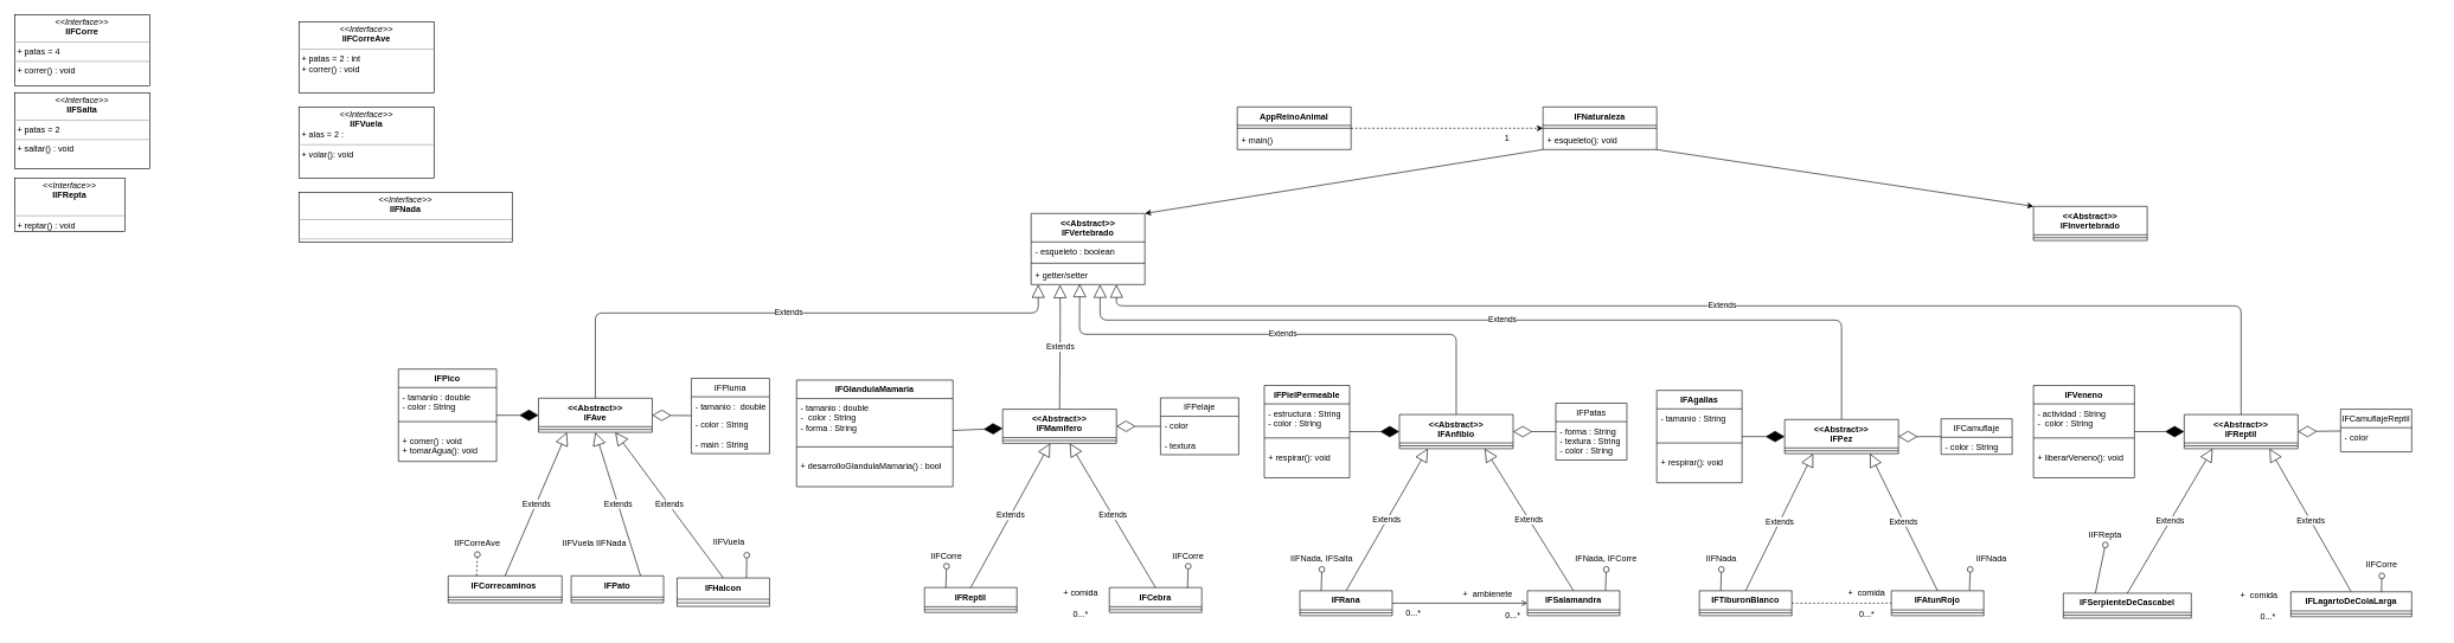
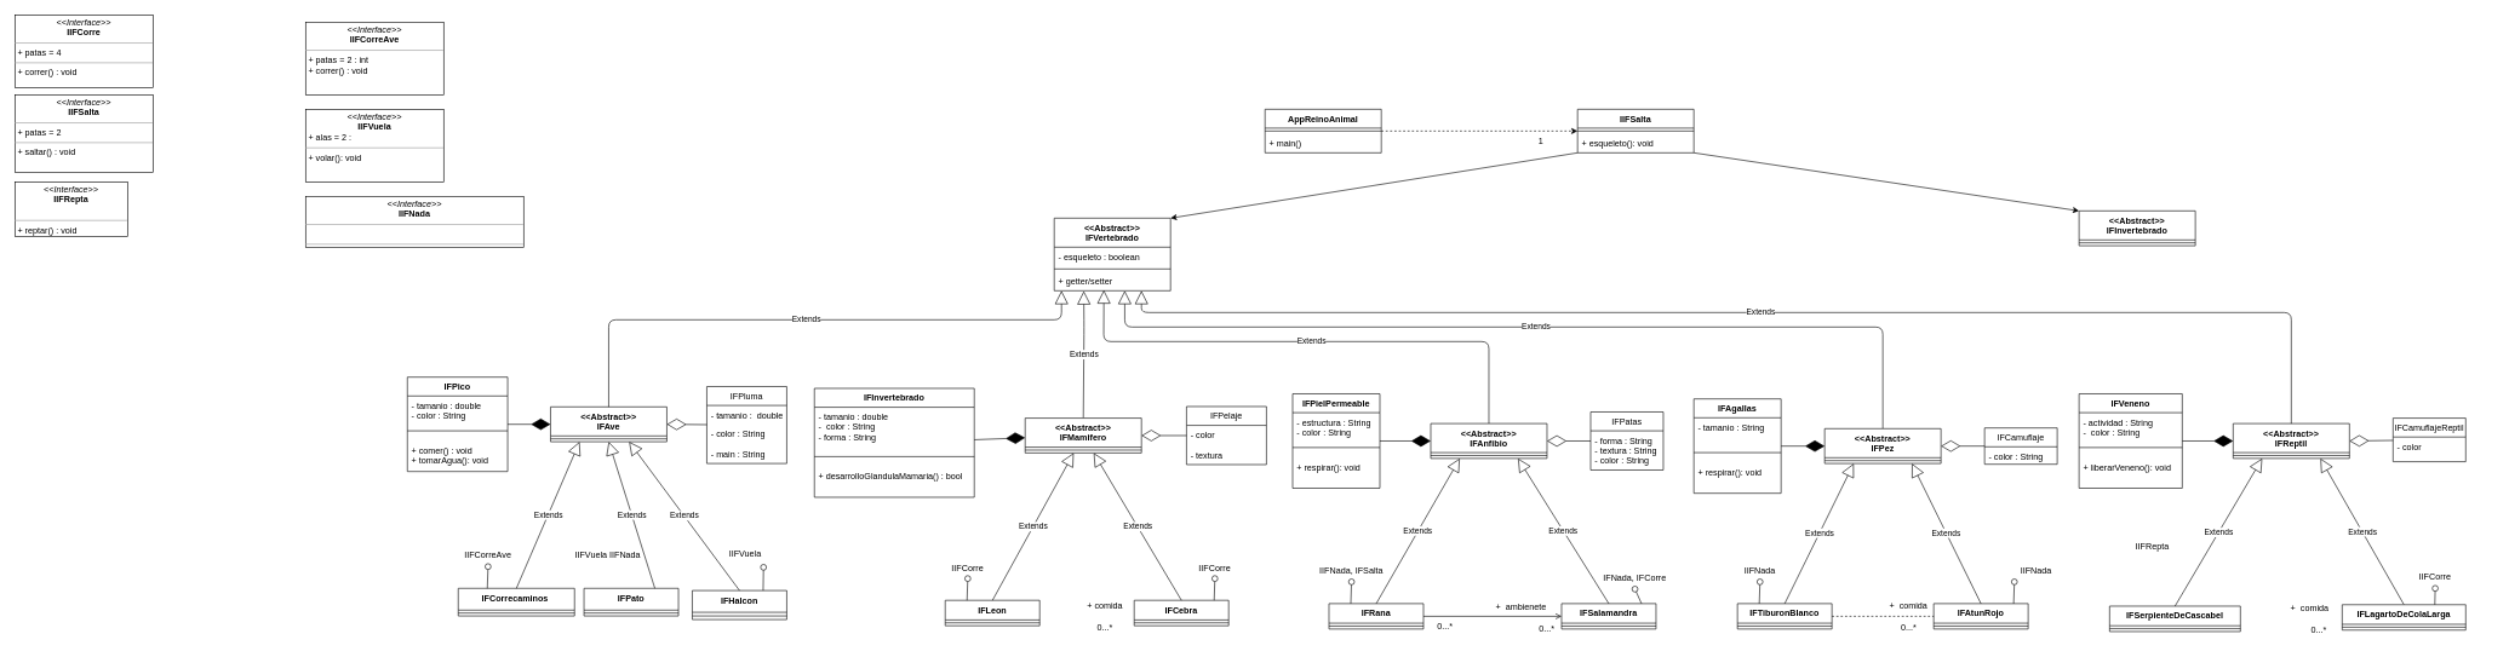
- <mxCell id="5" value="IFNaturaleza" style="swimlane;fontStyle=1;align=center;verticalAlign=top;childLayout=stackLayout;horizontal=1;startSize=26;horizontalStack=0;resizeParent=1;resizeParentMax=0;resizeLast=0;collapsible=1;marginBottom=0;" parent="1" vertex="1"><mxGeometry x="2170" width="160" height="60" as="geometry" y="150" /></mxCell>
+ <mxCell id="5" value="IIFSalta" style="swimlane;fontStyle=1;align=center;verticalAlign=top;childLayout=stackLayout;horizontal=1;startSize=26;horizontalStack=0;resizeParent=1;resizeParentMax=0;resizeLast=0;collapsible=1;marginBottom=0;" parent="1" vertex="1"><mxGeometry x="2170" width="160" height="60" as="geometry" y="150" /></mxCell>
- <mxCell id="57" value="IFGlandulaMamaria" style="swimlane;fontStyle=1;align=center;verticalAlign=top;childLayout=stackLayout;horizontal=1;startSize=26;horizontalStack=0;resizeParent=1;resizeParentMax=0;resizeLast=0;collapsible=1;marginBottom=0;" parent="1" vertex="1"><mxGeometry x="1120" y="534.5" width="220" height="150" as="geometry" /></mxCell>
+ <mxCell id="57" value="IFInvertebrado" style="swimlane;fontStyle=1;align=center;verticalAlign=top;childLayout=stackLayout;horizontal=1;startSize=26;horizontalStack=0;resizeParent=1;resizeParentMax=0;resizeLast=0;collapsible=1;marginBottom=0;" parent="1" vertex="1"><mxGeometry x="1120" y="534.5" width="220" height="150" as="geometry" /></mxCell>
- <mxCell id="97" value="IFNada, IFCorre" style="text;html=1;strokeColor=none;fillColor=none;align=center;verticalAlign=middle;whiteSpace=wrap;rounded=0;" parent="94" vertex="1"><mxGeometry x="40" width="142" height="30" as="geometry" /></mxCell>
+ <mxCell id="97" value="IFNada, IFCorre" style="text;html=1;strokeColor=none;fillColor=none;align=center;verticalAlign=middle;whiteSpace=wrap;rounded=0;" parent="94" vertex="1"><mxGeometry x="30" y="10" width="142" height="30" as="geometry" /></mxCell>
- <mxCell id="53" value="" style="html=1;verticalAlign=bottom;labelBackgroundColor=none;endArrow=oval;endFill=0;endSize=8;exitX=0.25;exitY=0;exitDx=0;exitDy=0;entryX=0.5;entryY=1;entryDx=0;entryDy=0;dashed=1;" parent="1" source="26" target="46" edge="1"><mxGeometry width="160" relative="1" as="geometry"><mxPoint x="570" y="770" as="sourcePoint" /><mxPoint x="520" y="810" as="targetPoint" /></mxGeometry></mxCell>
+ <mxCell id="53" value="" style="html=1;verticalAlign=bottom;labelBackgroundColor=none;endArrow=oval;endFill=0;endSize=8;exitX=0.25;exitY=0;exitDx=0;exitDy=0;entryX=0.5;entryY=1;entryDx=0;entryDy=0;" parent="1" source="26" target="46" edge="1"><mxGeometry width="160" relative="1" as="geometry"><mxPoint x="570" y="770" as="sourcePoint" /><mxPoint x="520" y="810" as="targetPoint" /></mxGeometry></mxCell>
- <mxCell id="153" value="" style="html=1;verticalAlign=bottom;labelBackgroundColor=none;endArrow=oval;endFill=0;endSize=8;exitX=0.25;exitY=0;exitDx=0;exitDy=0;entryX=0.5;entryY=1;entryDx=0;entryDy=0;" parent="1" source="144" target="152" edge="1"><mxGeometry width="160" relative="1" as="geometry"><mxPoint x="2950" y="700" as="sourcePoint" /><mxPoint x="3140" y="730" as="targetPoint" /></mxGeometry></mxCell>
- <mxCell id="65" value="IFReptil" style="swimlane;fontStyle=1;align=center;verticalAlign=top;childLayout=stackLayout;horizontal=1;startSize=27;horizontalStack=0;resizeParent=1;resizeParentMax=0;resizeLast=0;collapsible=1;marginBottom=0;" parent="1" vertex="1"><mxGeometry x="1300" y="826.5" width="130" height="35" as="geometry" /></mxCell>
+ <mxCell id="65" value="IFLeon" style="swimlane;fontStyle=1;align=center;verticalAlign=top;childLayout=stackLayout;horizontal=1;startSize=27;horizontalStack=0;resizeParent=1;resizeParentMax=0;resizeLast=0;collapsible=1;marginBottom=0;" parent="1" vertex="1"><mxGeometry x="1300" y="826.5" width="130" height="35" as="geometry" /></mxCell>
